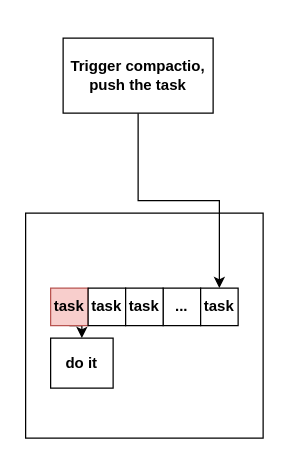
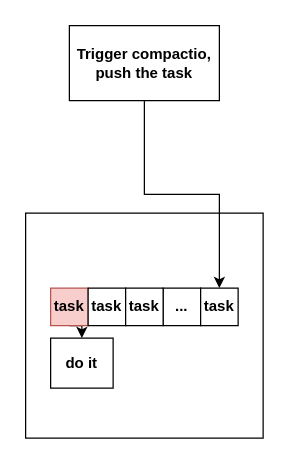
- <mxCell id="11" value="&lt;div&gt;&lt;b&gt;Trigger compactio,&lt;/b&gt;&lt;/div&gt;&lt;div&gt;&lt;b&gt;push the task&lt;br&gt;&lt;/b&gt;&lt;/div&gt;" style="rounded=0;whiteSpace=wrap;html=1;" vertex="1" parent="1"><mxGeometry x="50" y="30" width="120" height="60" as="geometry" /></mxCell>
+ <mxCell id="11" value="&lt;div&gt;&lt;b&gt;Trigger compactio,&lt;/b&gt;&lt;/div&gt;&lt;div&gt;&lt;b&gt;push the task&lt;br&gt;&lt;/b&gt;&lt;/div&gt;" style="rounded=0;whiteSpace=wrap;html=1;" vertex="1" parent="1"><mxGeometry x="55" y="20" width="120" height="60" as="geometry" /></mxCell>
